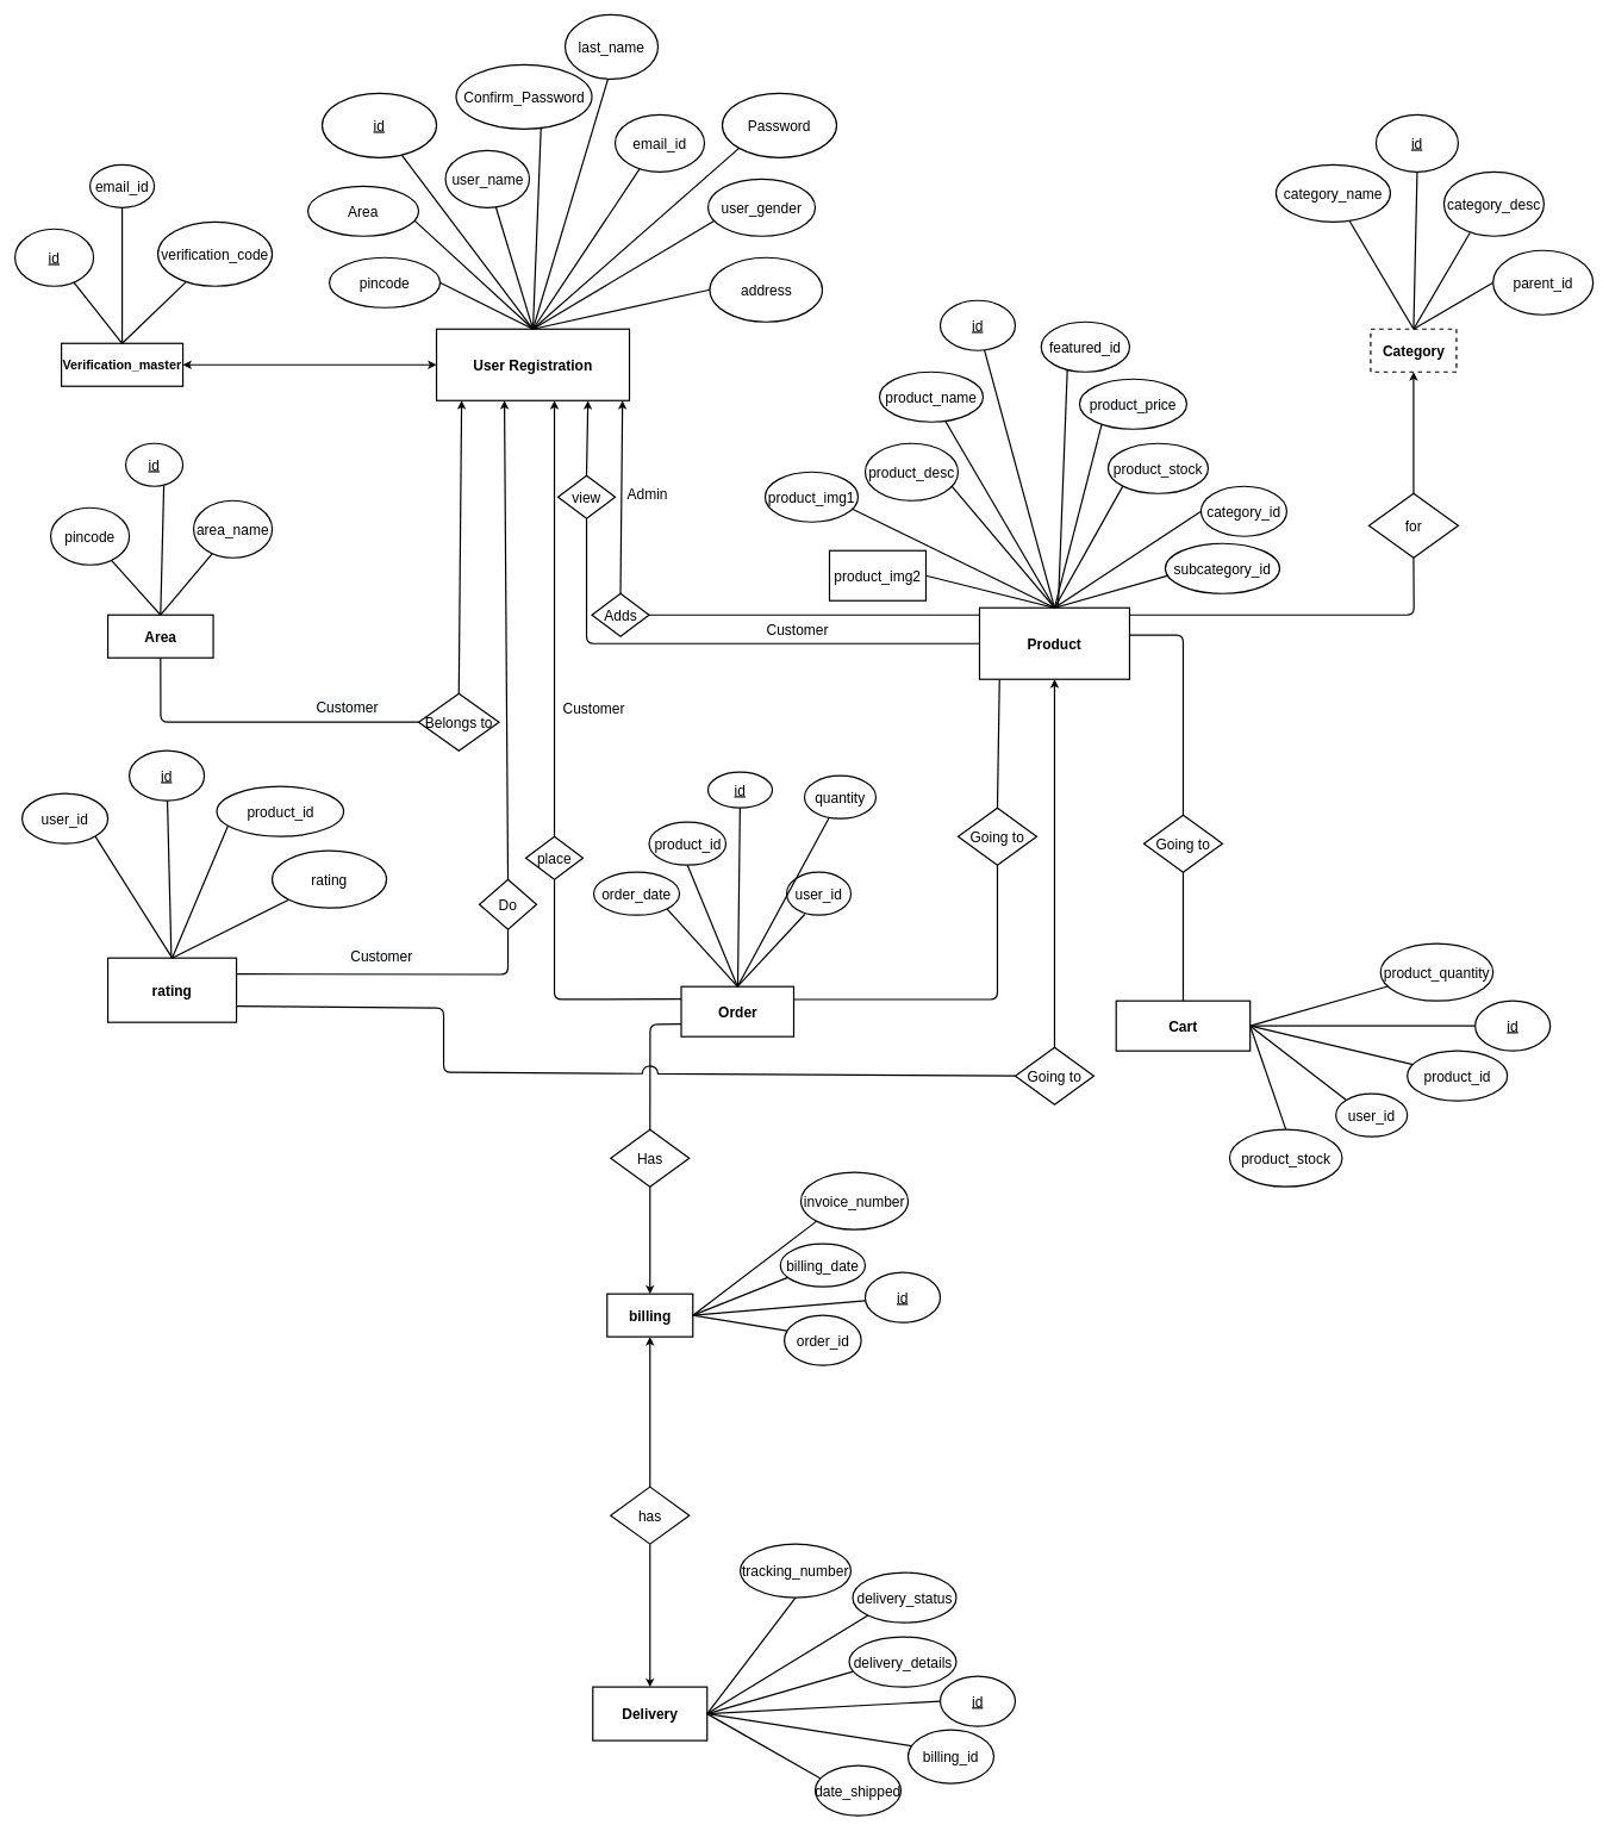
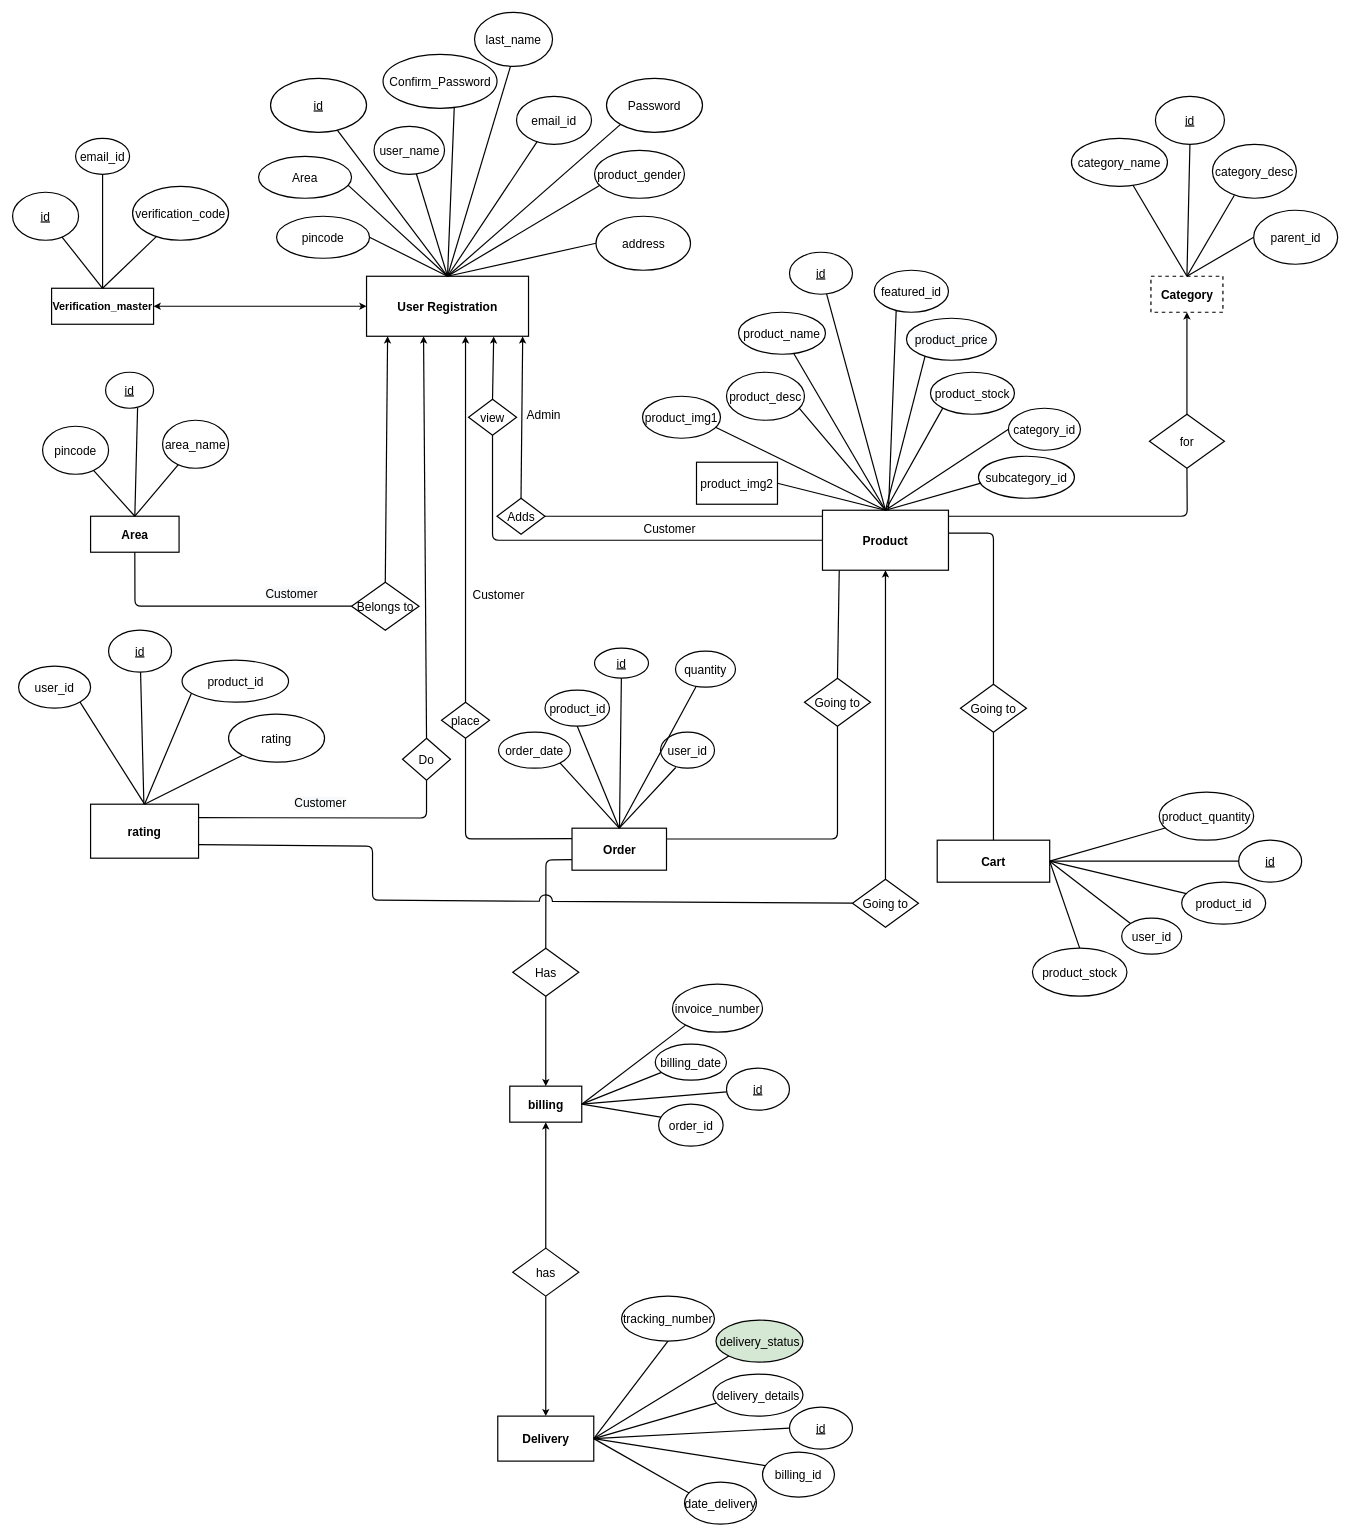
- <mxCell id="10" value="&lt;font style=&quot;font-size: 20px;&quot;&gt;&lt;span style=&quot;font-size: 20px;&quot;&gt;user_gender&lt;/span&gt;&lt;/font&gt;" style="ellipse;whiteSpace=wrap;html=1;fontSize=20;strokeWidth=2;fontFamily=Helvetica;" parent="1" vertex="1"><mxGeometry x="990" y="250" width="150" height="80" as="geometry" /></mxCell>
+ <mxCell id="10" value="&lt;font style=&quot;font-size: 20px;&quot;&gt;&lt;span style=&quot;font-size: 20px;&quot;&gt;product_gender&lt;/span&gt;&lt;/font&gt;" style="ellipse;whiteSpace=wrap;html=1;fontSize=20;strokeWidth=2;fontFamily=Helvetica;" parent="1" vertex="1"><mxGeometry x="990" y="250" width="150" height="80" as="geometry" /></mxCell>
- <mxCell id="78" value="&lt;font style=&quot;font-size: 20px;&quot;&gt;&lt;span style=&quot;font-size: 20px;&quot;&gt;delivery_status&lt;/span&gt;&lt;/font&gt;" style="ellipse;whiteSpace=wrap;html=1;fontSize=20;strokeWidth=2;fontFamily=Helvetica;" parent="1" vertex="1"><mxGeometry x="1192.5" y="2200" width="145" height="70" as="geometry" /></mxCell>
+ <mxCell id="78" value="&lt;font style=&quot;font-size: 20px;&quot;&gt;&lt;span style=&quot;font-size: 20px;&quot;&gt;delivery_status&lt;/span&gt;&lt;/font&gt;" style="ellipse;whiteSpace=wrap;html=1;fontSize=20;strokeWidth=2;fontFamily=Helvetica;fillColor=#d5e8d4;" parent="1" vertex="1"><mxGeometry x="1192.5" y="2200" width="145" height="70" as="geometry" /></mxCell>
- <mxCell id="81" value="&lt;font style=&quot;font-size: 20px;&quot;&gt;&lt;span style=&quot;font-size: 20px;&quot;&gt;date_shipped&lt;/span&gt;&lt;/font&gt;" style="ellipse;whiteSpace=wrap;html=1;fontSize=20;strokeWidth=2;fontFamily=Helvetica;" parent="1" vertex="1"><mxGeometry x="1140" y="2470" width="120" height="70" as="geometry" /></mxCell>
+ <mxCell id="81" value="&lt;font style=&quot;font-size: 20px;&quot;&gt;&lt;span style=&quot;font-size: 20px;&quot;&gt;date_delivery&lt;/span&gt;&lt;/font&gt;" style="ellipse;whiteSpace=wrap;html=1;fontSize=20;strokeWidth=2;fontFamily=Helvetica;" parent="1" vertex="1"><mxGeometry x="1140" y="2470" width="120" height="70" as="geometry" /></mxCell>
